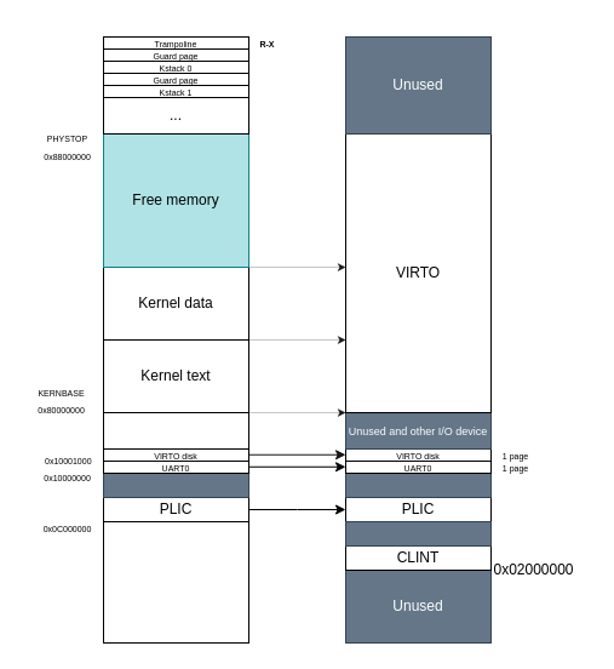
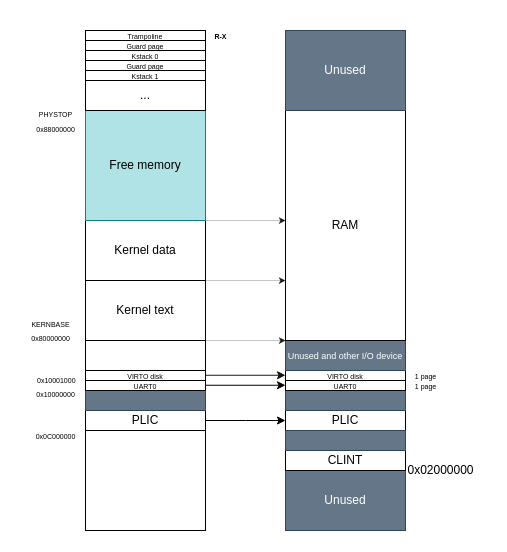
- <mxCell id="10" value="VIRTO" style="rounded=0;whiteSpace=wrap;html=1;" vertex="1" parent="1"><mxGeometry x="285" y="110" width="120" height="230" as="geometry" /></mxCell>
+ <mxCell id="10" value="RAM" style="rounded=0;whiteSpace=wrap;html=1;" vertex="1" parent="1"><mxGeometry x="285" y="110" width="120" height="230" as="geometry" /></mxCell>
